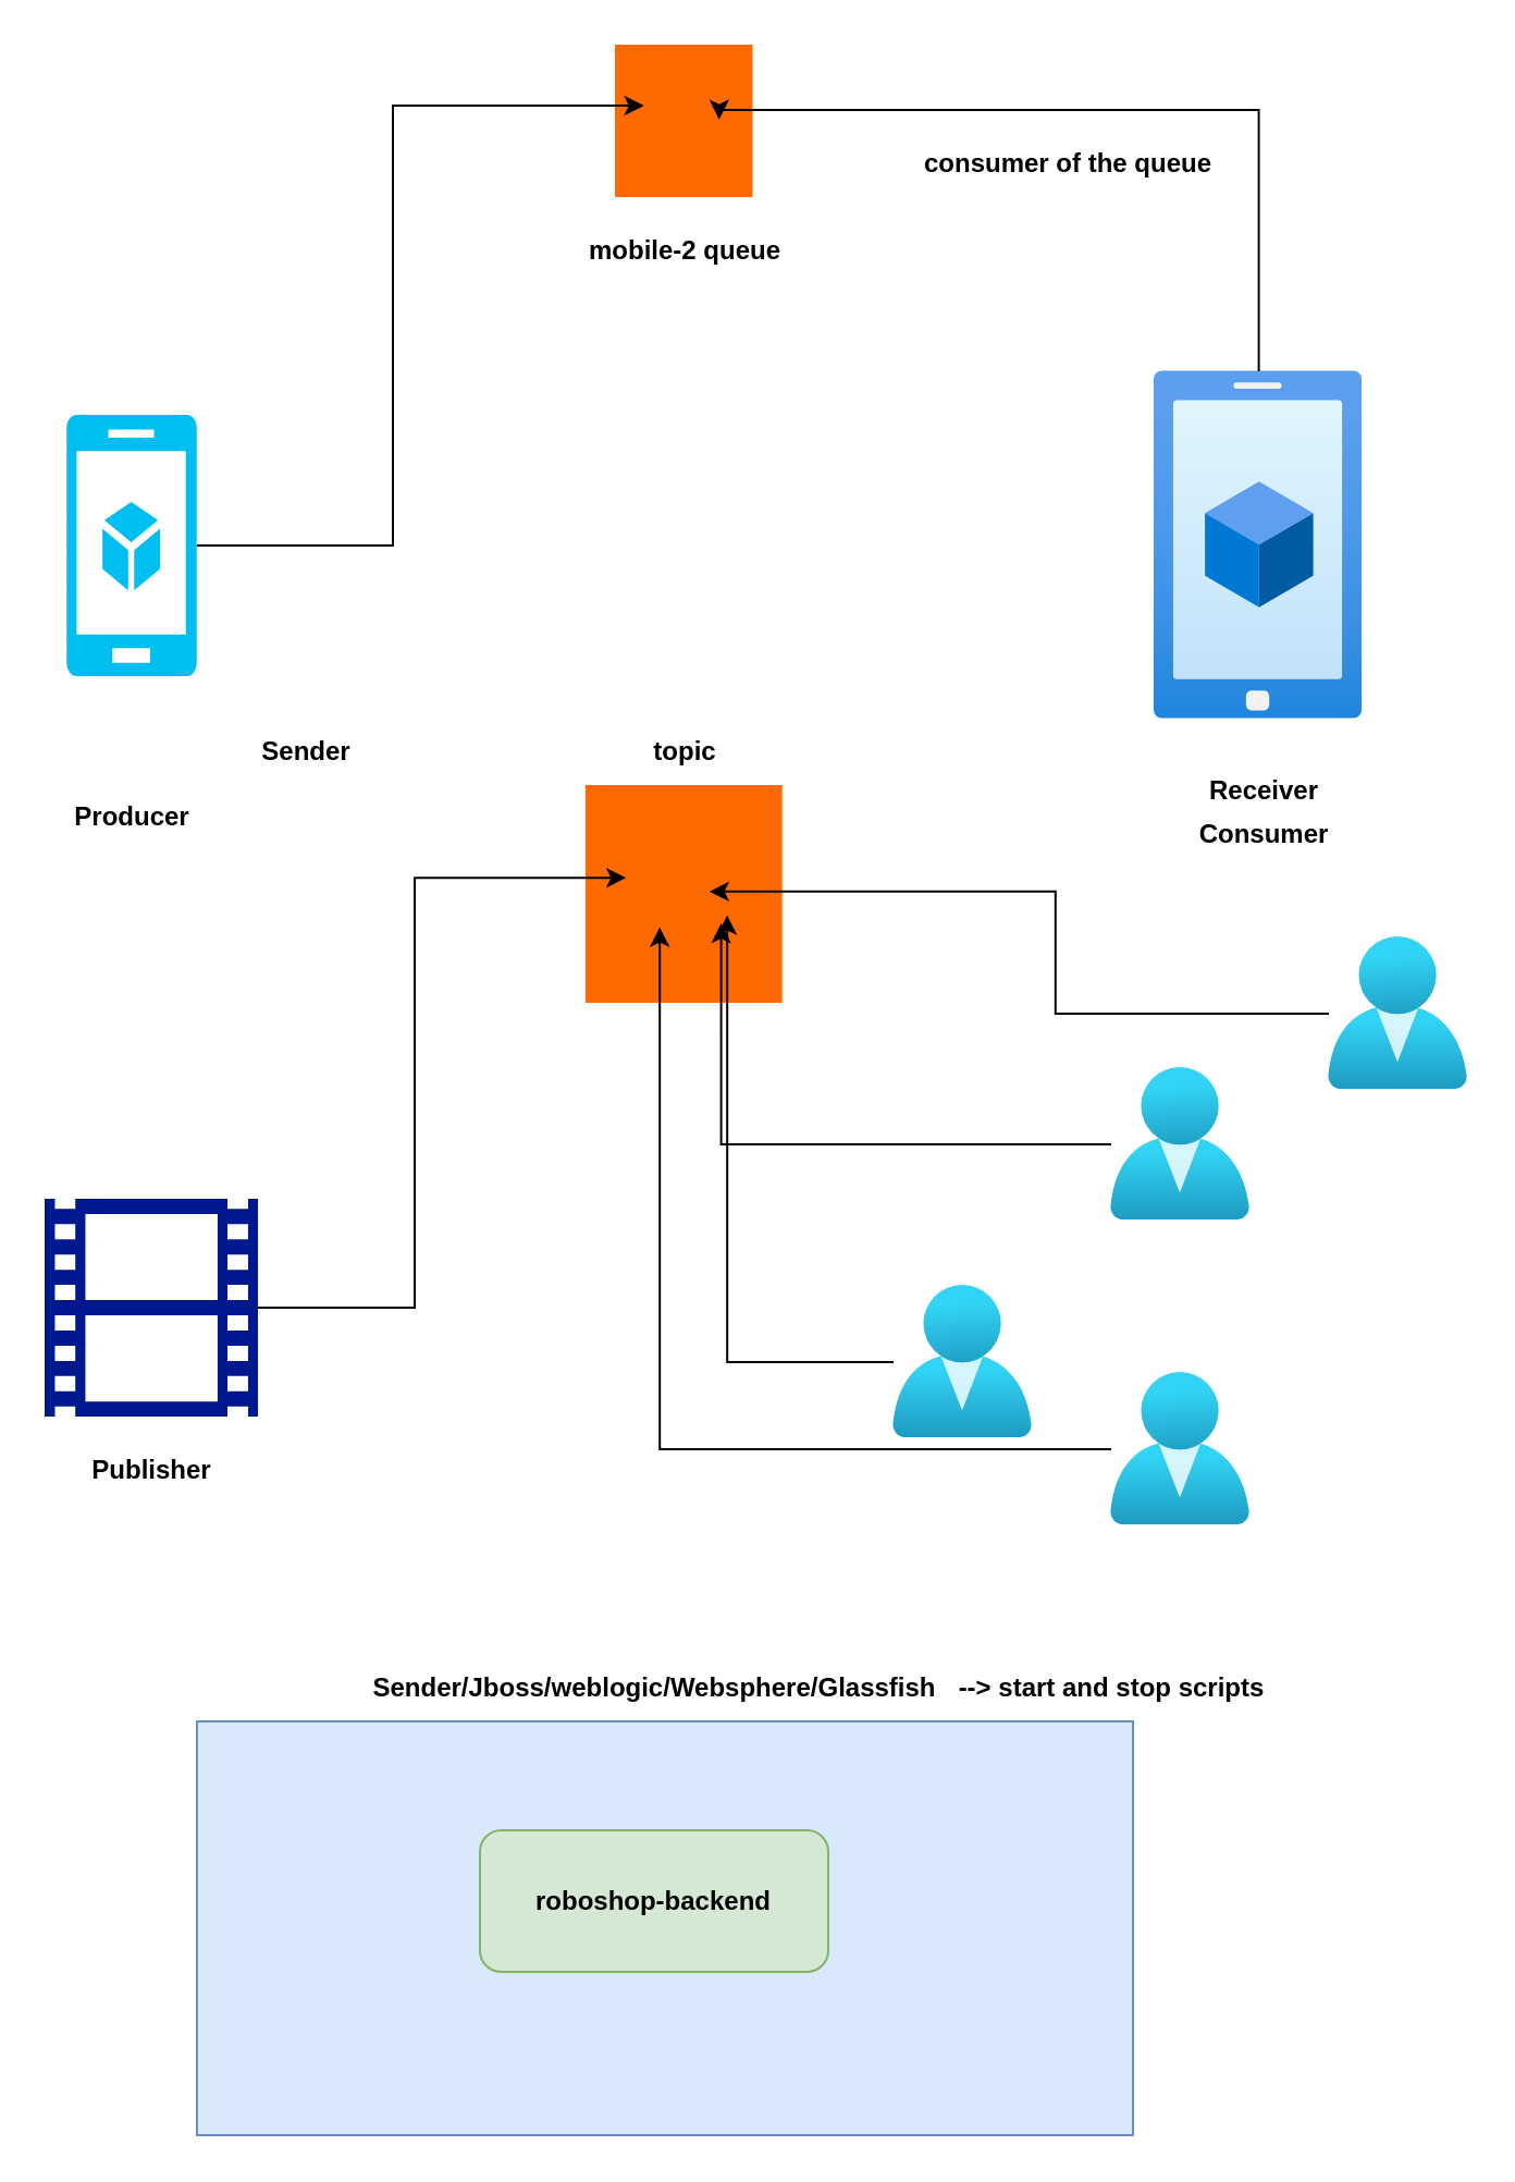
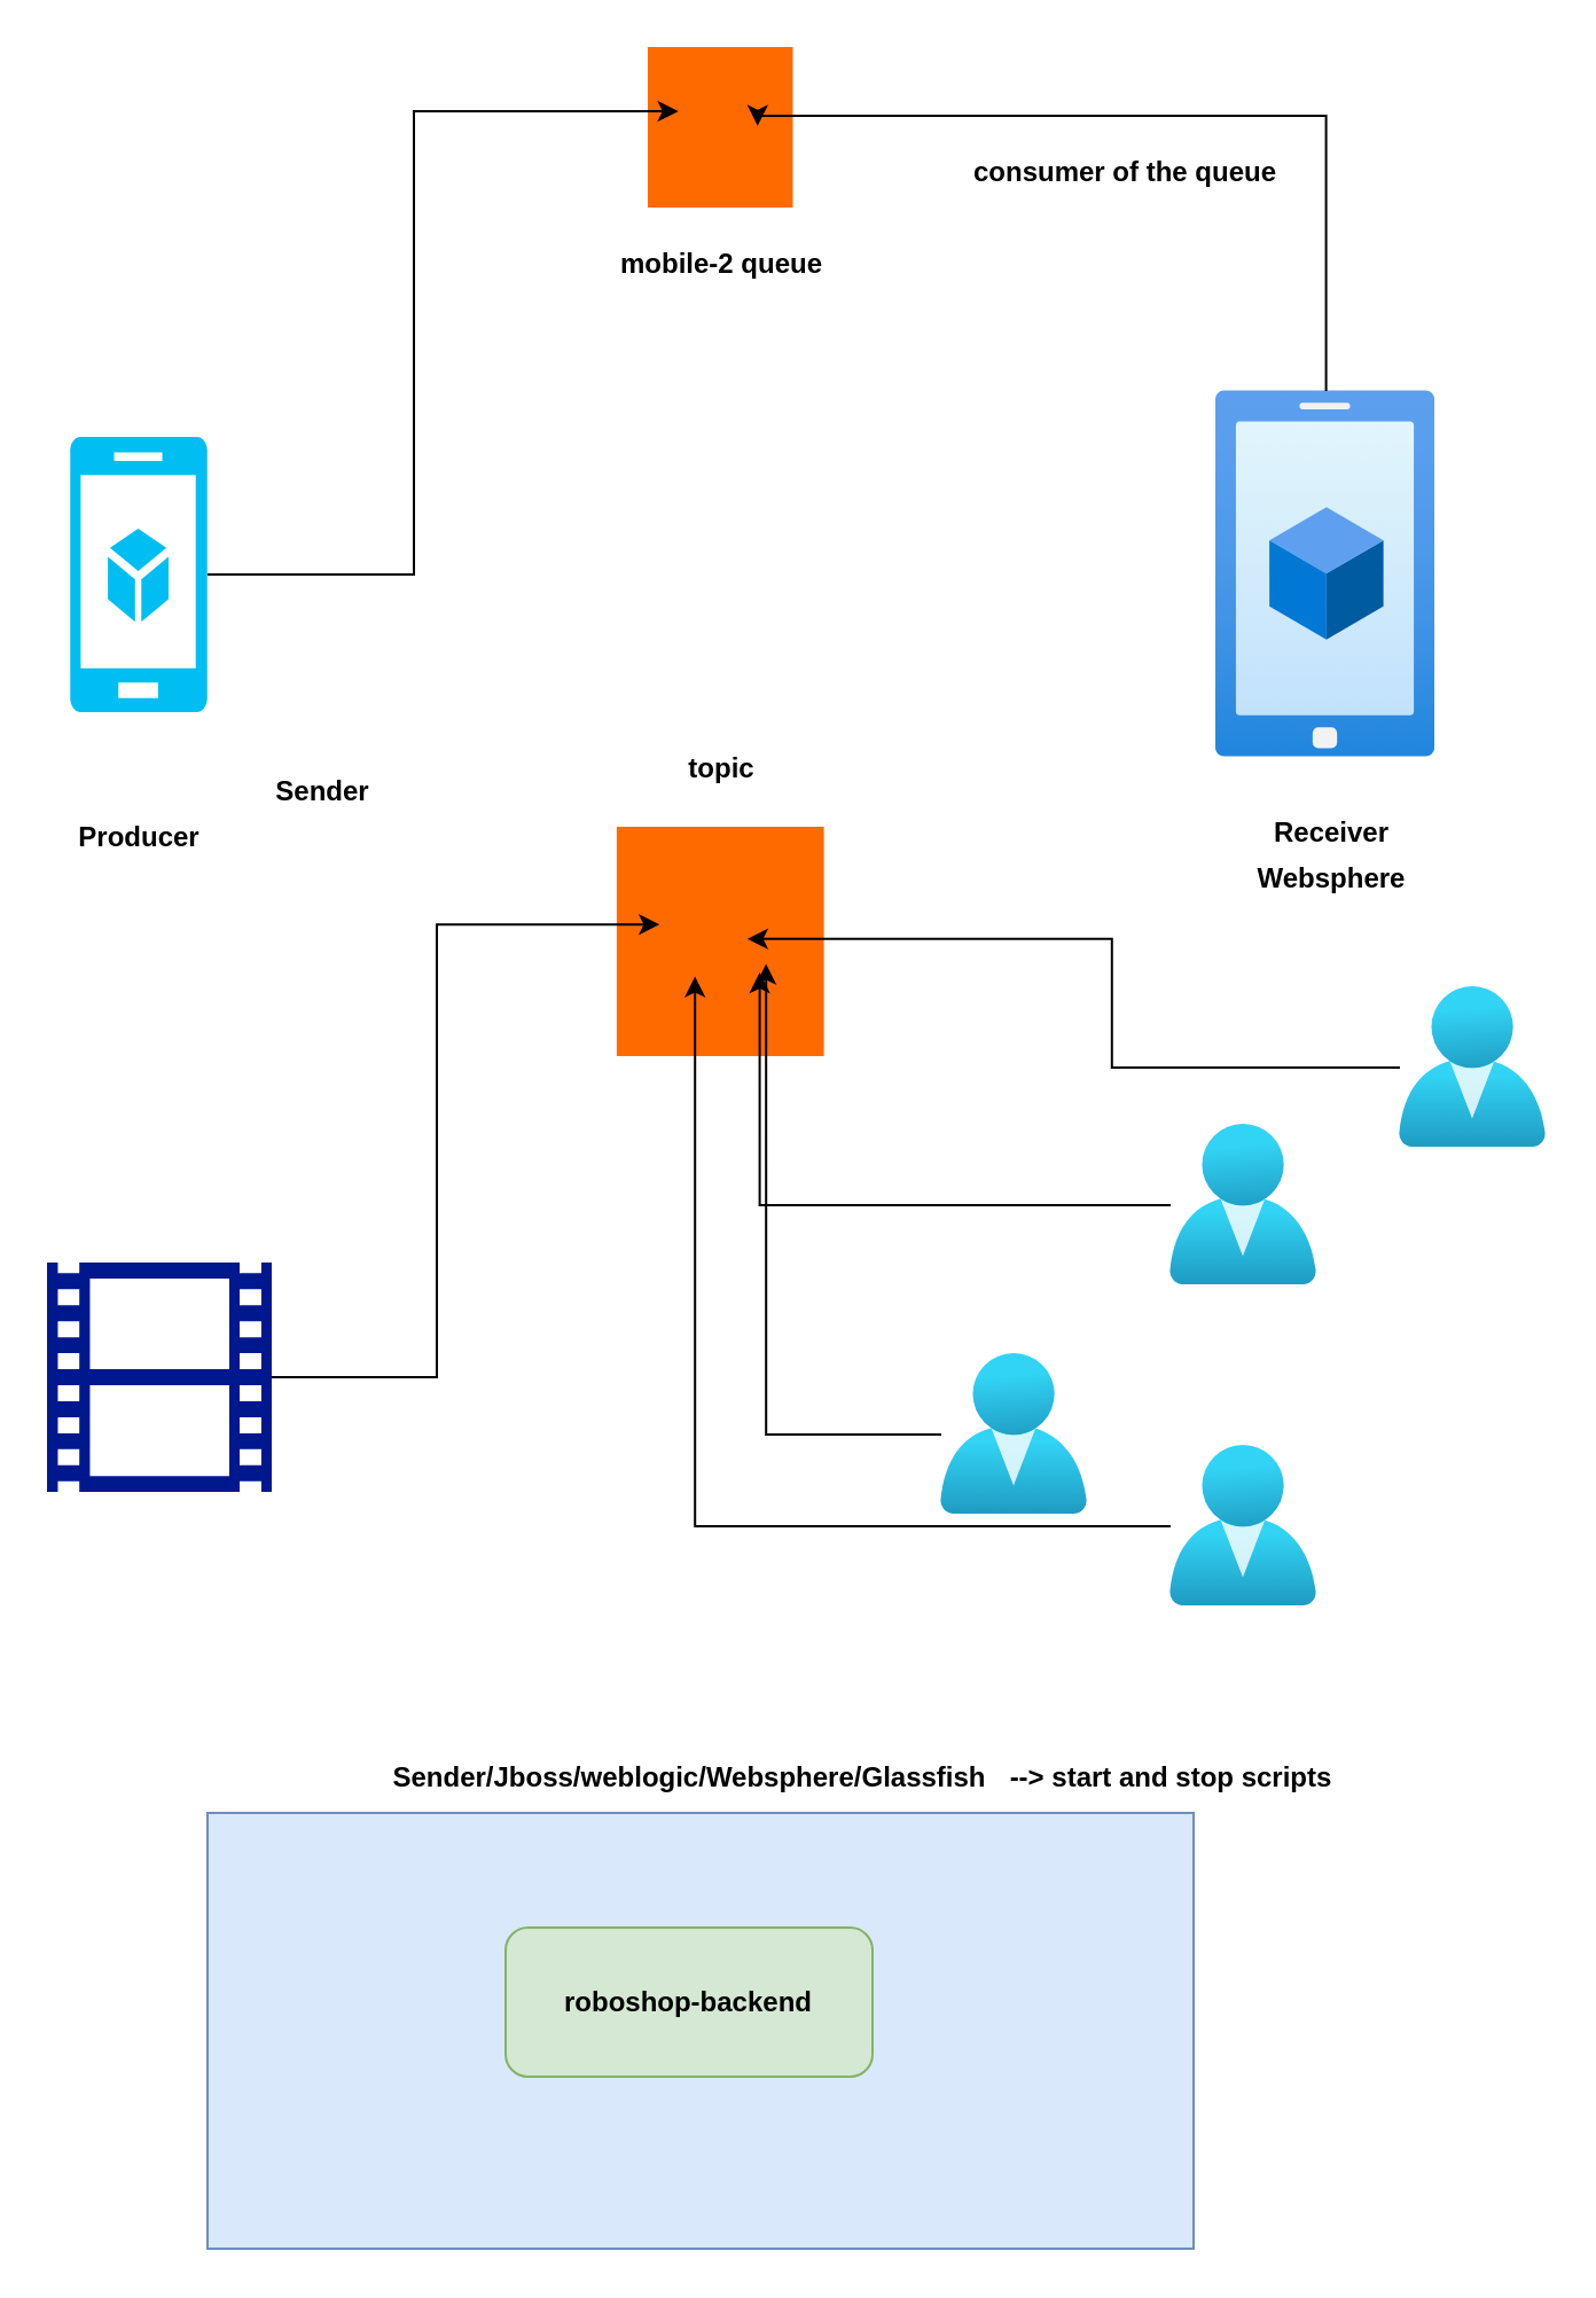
- <mxCell id="16" value="&lt;b&gt;topic&lt;/b&gt;" style="text;html=1;align=center;verticalAlign=middle;resizable=0;points=[];autosize=1;strokeColor=none;fillColor=none;" vertex="1" parent="1"><mxGeometry x="288.63" y="330" width="50" height="30" as="geometry" /></mxCell>
+ <mxCell id="16" value="&lt;b&gt;topic&lt;/b&gt;" style="text;html=1;align=center;verticalAlign=middle;resizable=0;points=[];autosize=1;strokeColor=none;fillColor=none;" vertex="1" parent="1"><mxGeometry x="288.63" y="320" width="50" height="30" as="geometry" /></mxCell>
- <mxCell id="7" value="&lt;b&gt;Producer&lt;/b&gt;" style="text;html=1;align=center;verticalAlign=middle;resizable=0;points=[];autosize=1;strokeColor=none;fillColor=none;" vertex="1" parent="1"><mxGeometry x="20" y="360" width="80" height="30" as="geometry" /></mxCell>
+ <mxCell id="7" value="&lt;b&gt;Producer&lt;/b&gt;" style="text;html=1;align=center;verticalAlign=middle;resizable=0;points=[];autosize=1;strokeColor=none;fillColor=none;" vertex="1" parent="1"><mxGeometry x="20" y="350" width="80" height="30" as="geometry" /></mxCell>
- <mxCell id="8" value="&lt;b&gt;Consumer&lt;/b&gt;" style="text;html=1;align=center;verticalAlign=middle;resizable=0;points=[];autosize=1;strokeColor=none;fillColor=none;" vertex="1" parent="1"><mxGeometry x="540" y="368" width="80" height="30" as="geometry" /></mxCell>
+ <mxCell id="8" value="&lt;b&gt;Websphere&lt;/b&gt;" style="text;html=1;align=center;verticalAlign=middle;resizable=0;points=[];autosize=1;strokeColor=none;fillColor=none;" vertex="1" parent="1"><mxGeometry x="540" y="368" width="80" height="30" as="geometry" /></mxCell>
- <mxCell id="25" value="&lt;b&gt;Publisher&lt;/b&gt;" style="text;html=1;align=center;verticalAlign=middle;resizable=0;points=[];autosize=1;strokeColor=none;fillColor=none;" vertex="1" parent="1"><mxGeometry x="29" y="660" width="80" height="30" as="geometry" /></mxCell>
